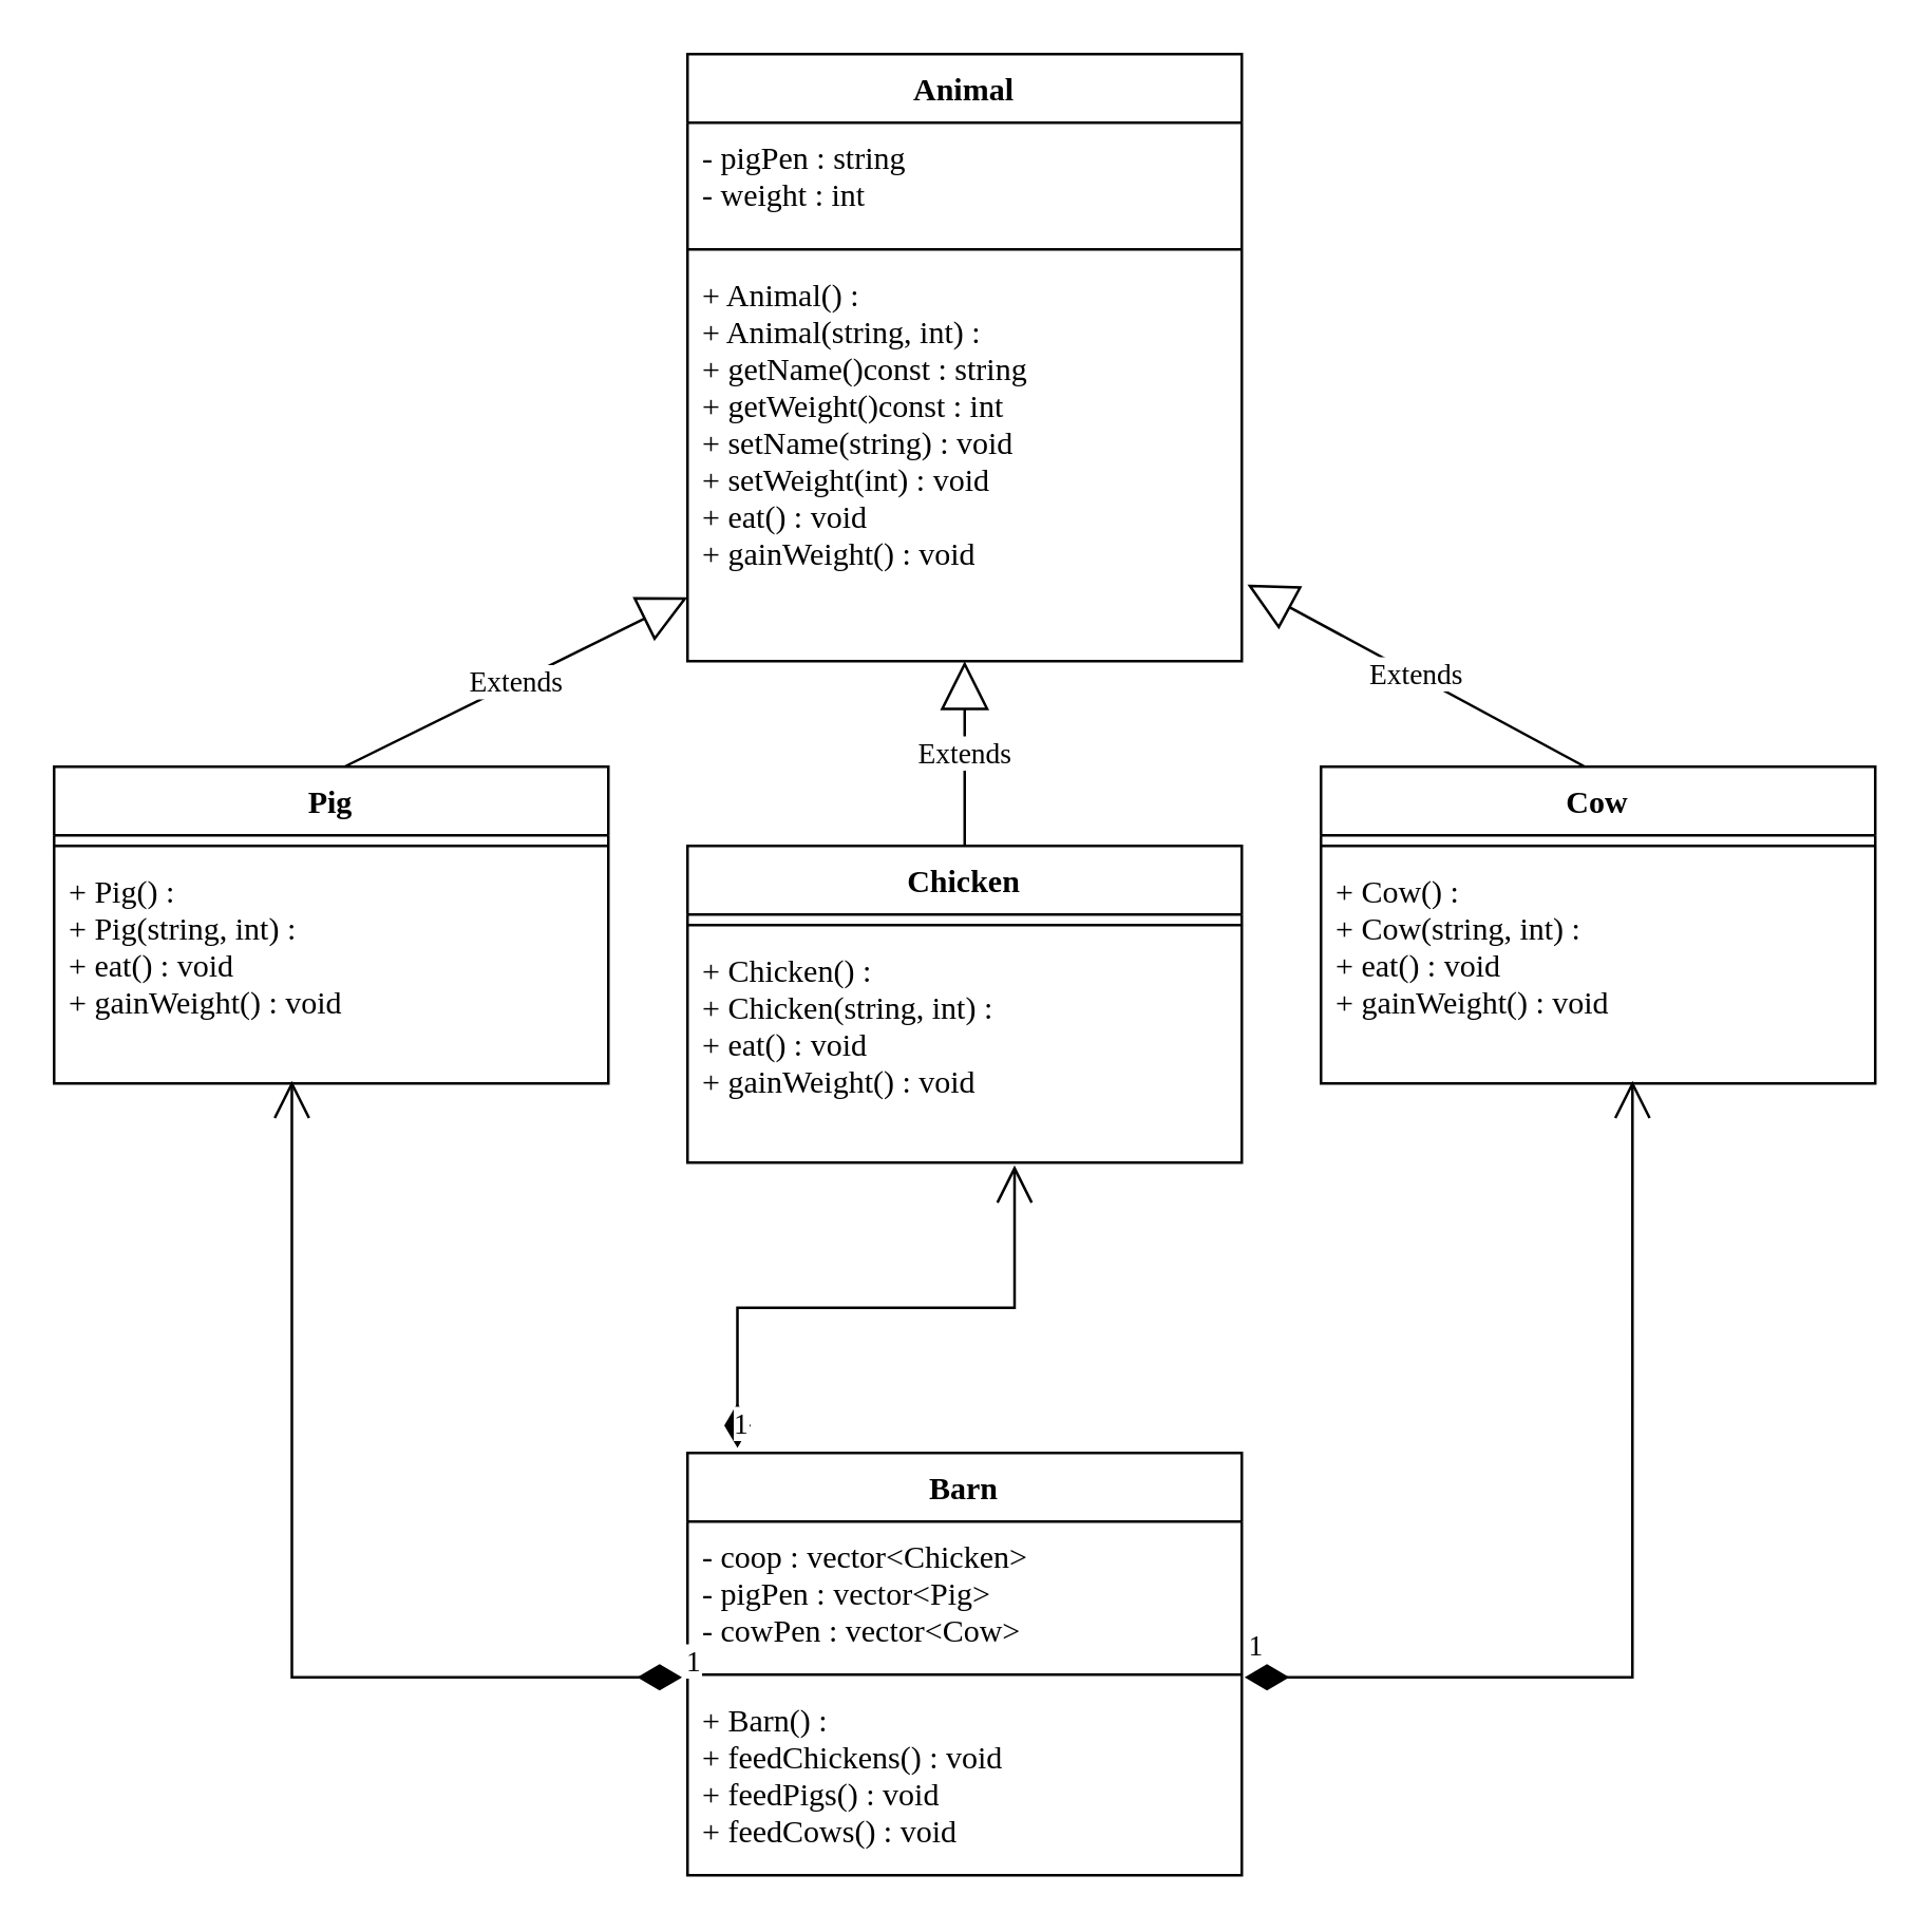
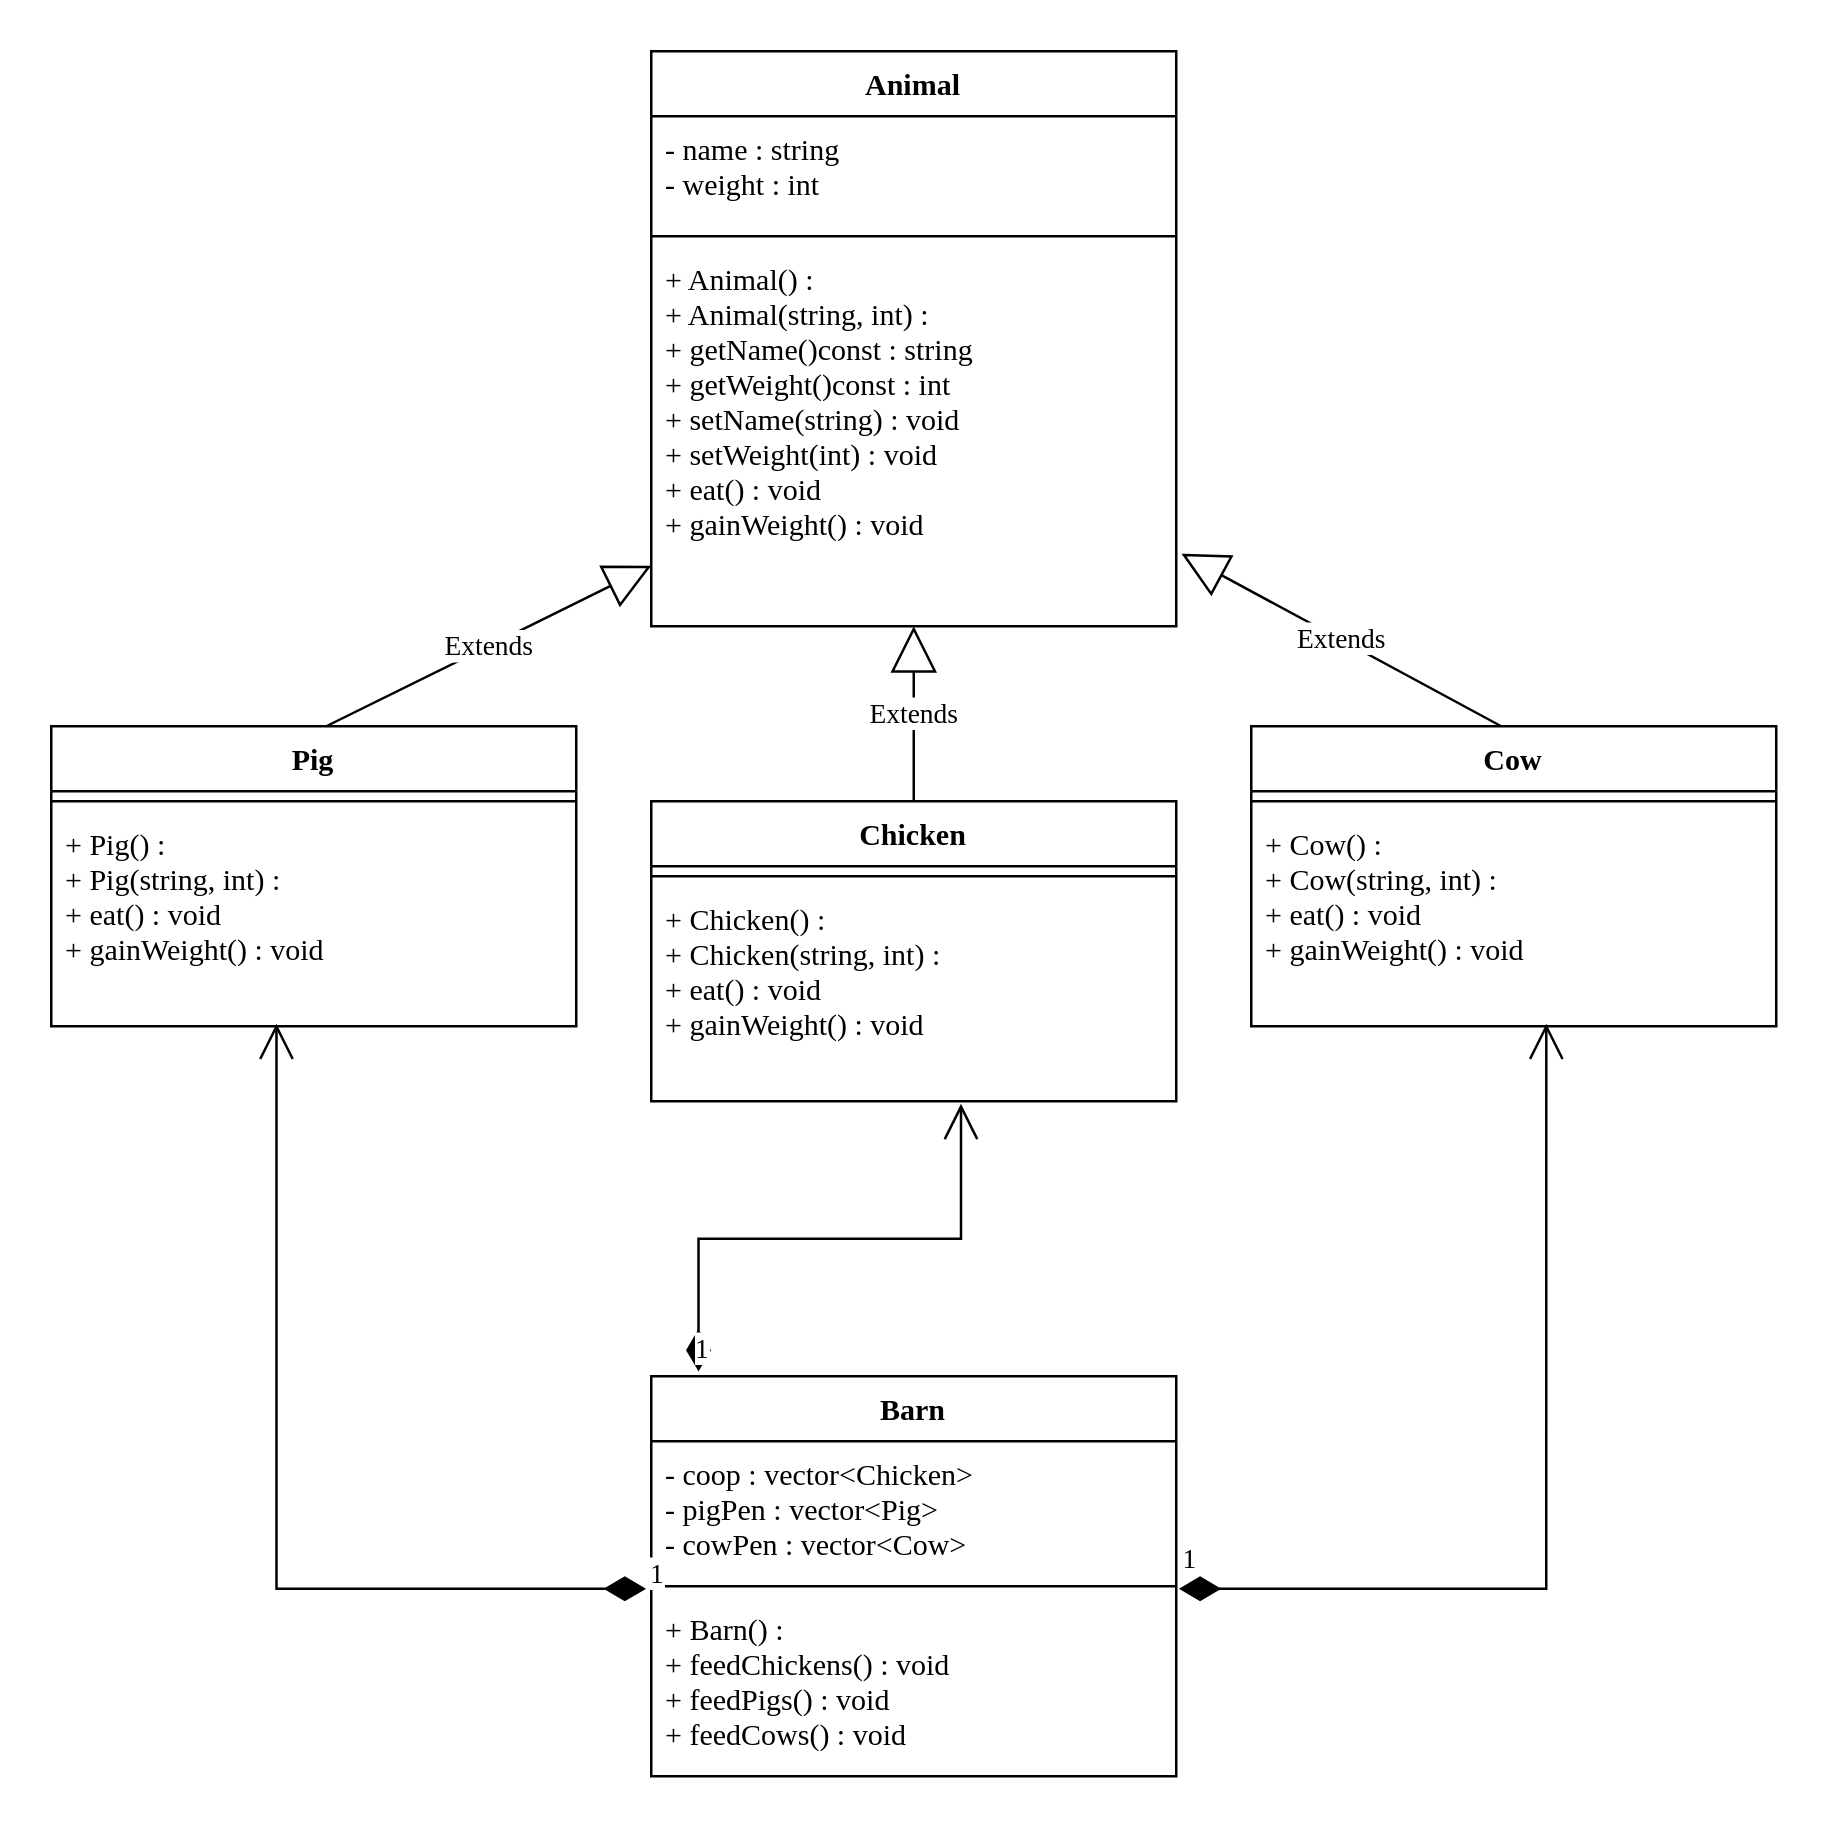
- <mxCell id="3" value="- pigPen : string&#10;- weight : int" style="text;strokeColor=none;fillColor=none;align=left;verticalAlign=top;spacingLeft=4;spacingRight=4;overflow=hidden;rotatable=0;points=[[0,0.5],[1,0.5]];portConstraint=eastwest;fontFamily=Lucida Console;" vertex="1" parent="2"><mxGeometry y="26" width="210" height="44" as="geometry" /></mxCell>
+ <mxCell id="3" value="- name : string&#10;- weight : int" style="text;strokeColor=none;fillColor=none;align=left;verticalAlign=top;spacingLeft=4;spacingRight=4;overflow=hidden;rotatable=0;points=[[0,0.5],[1,0.5]];portConstraint=eastwest;fontFamily=Lucida Console;" vertex="1" parent="2"><mxGeometry y="26" width="210" height="44" as="geometry" /></mxCell>
